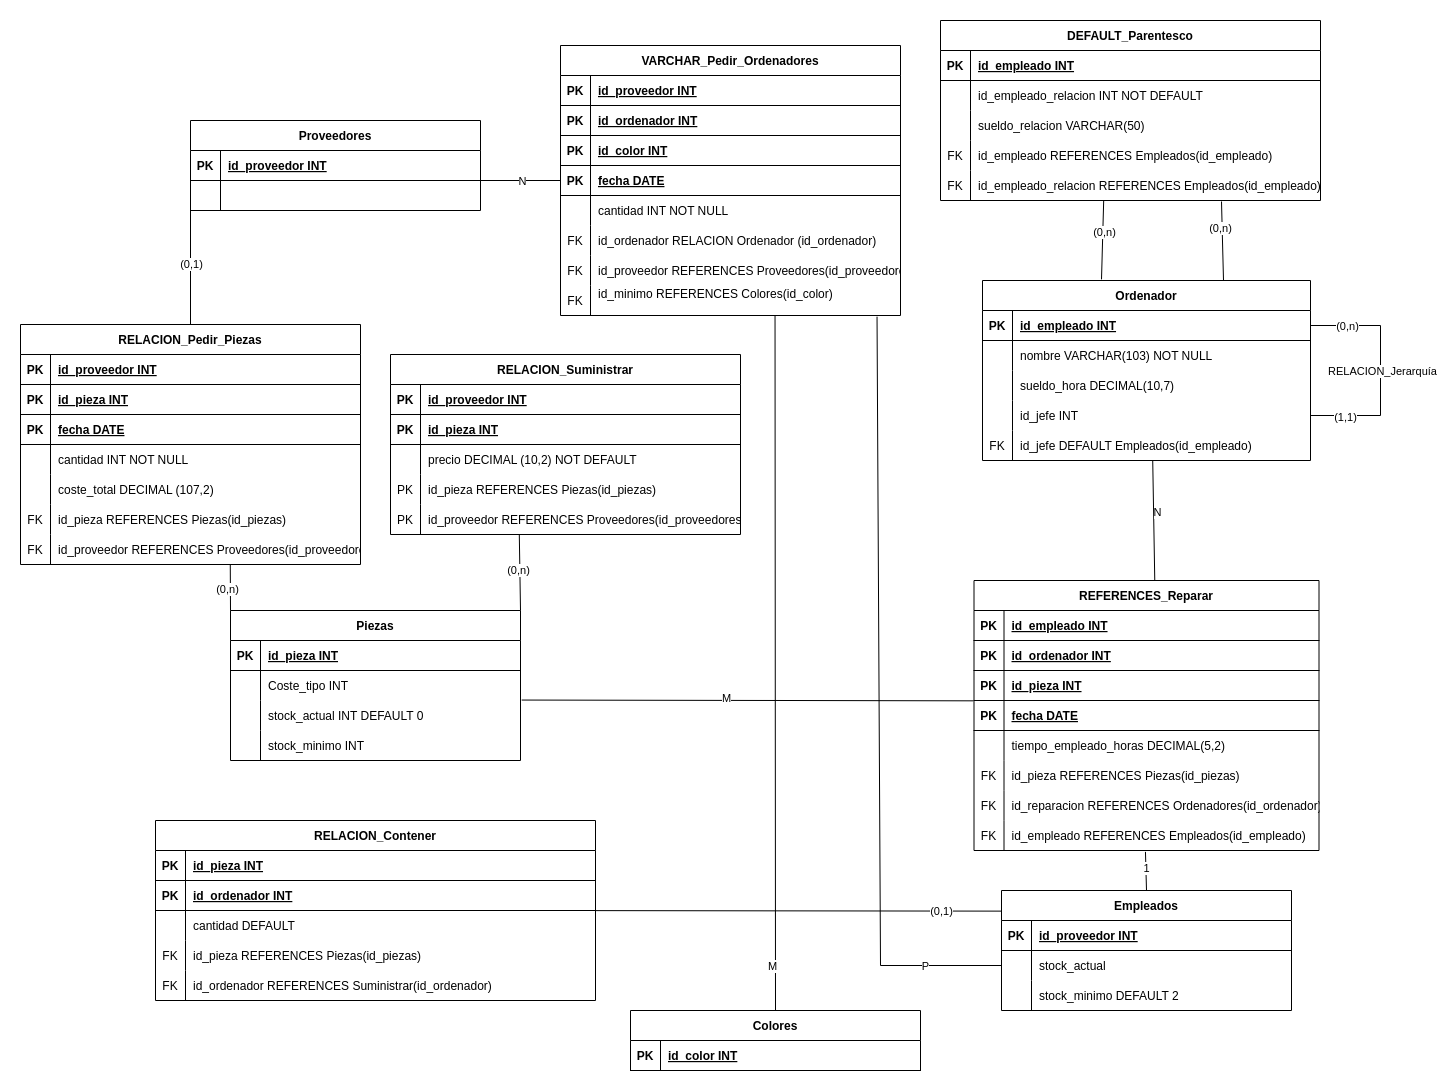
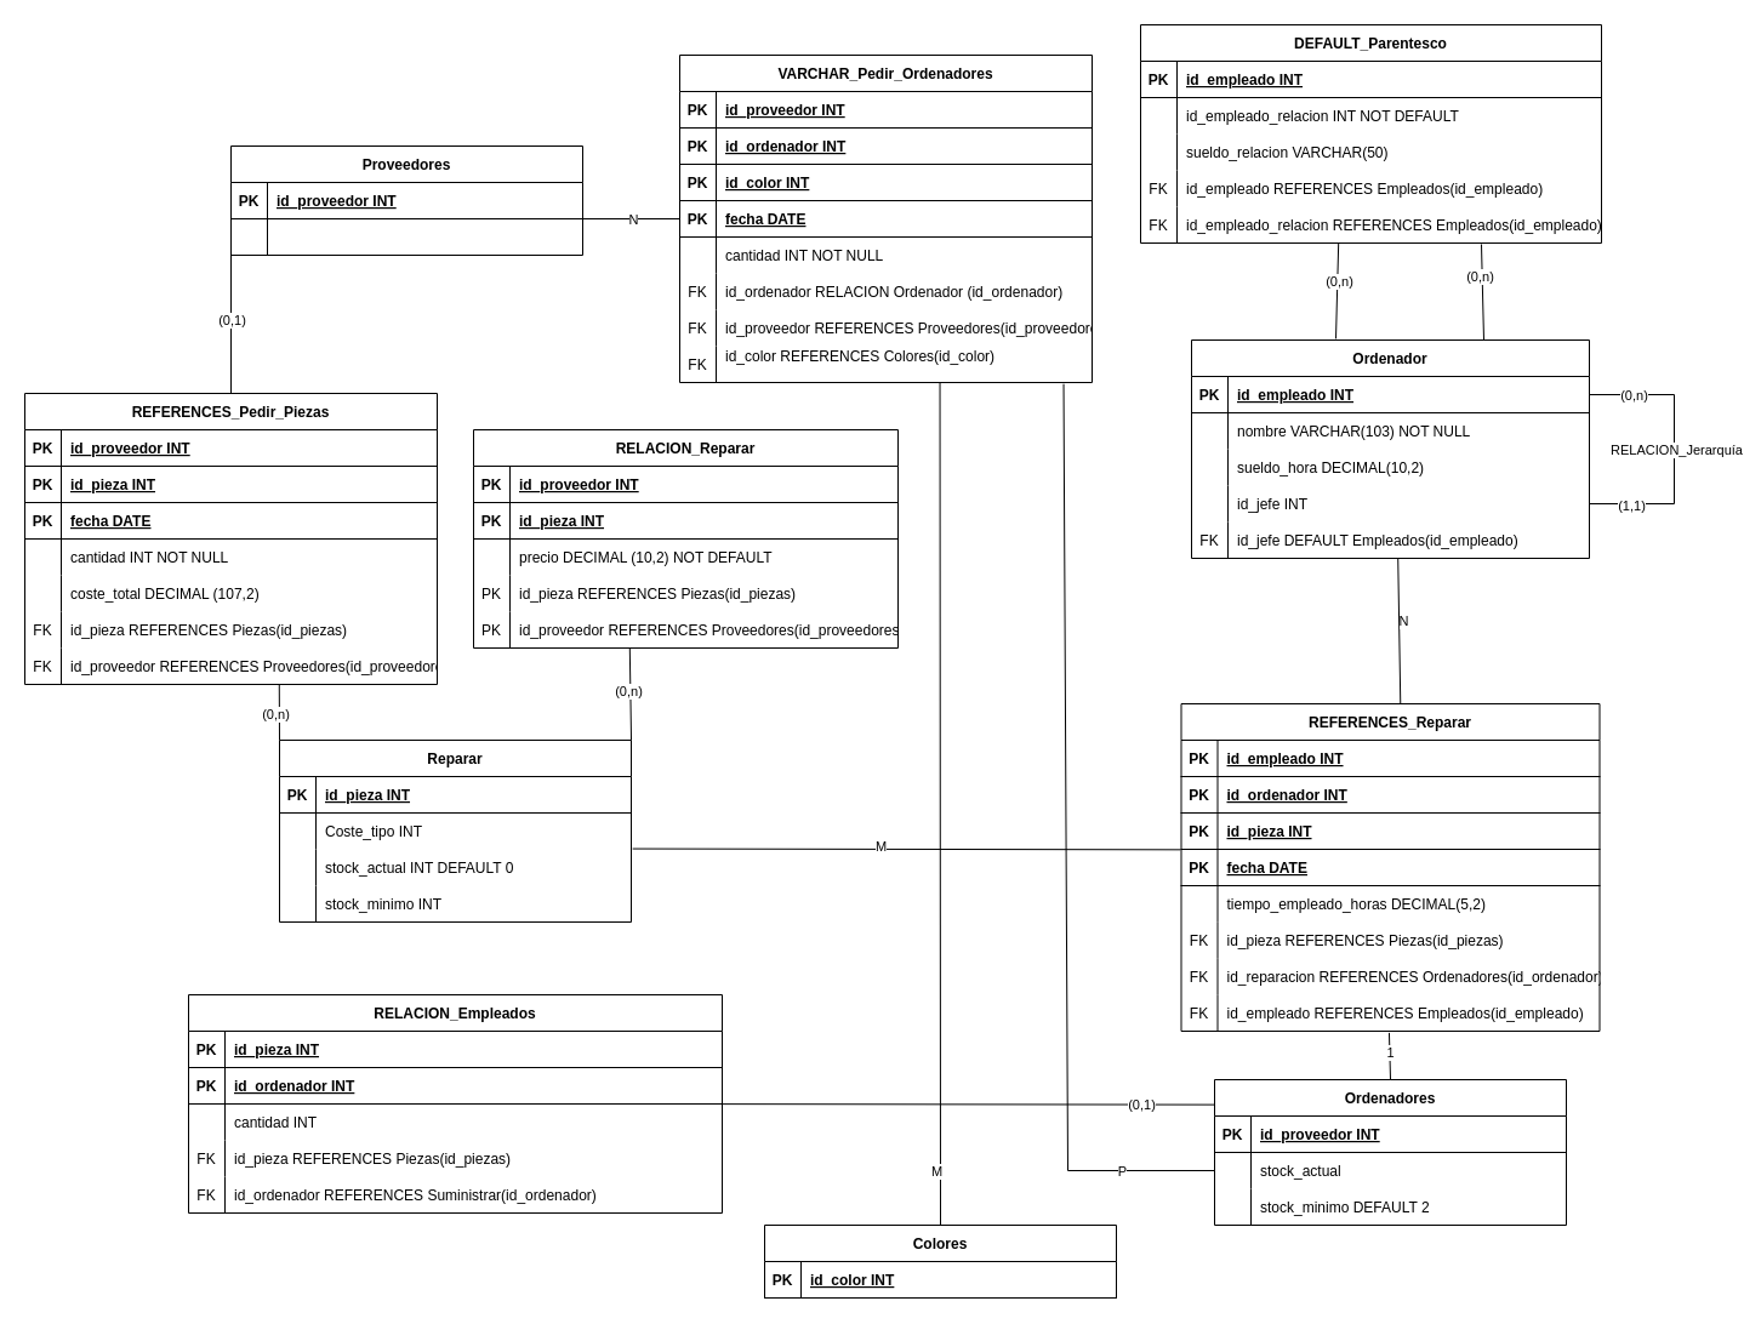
- <mxCell id="189" value="id_minimo REFERENCES Colores(id_color)&#10;" style="shape=partialRectangle;overflow=hidden;connectable=0;fillColor=none;align=left;strokeColor=inherit;top=0;left=0;bottom=0;right=0;spacingLeft=6;" vertex="1" parent="187"><mxGeometry x="30" width="310" height="30" as="geometry"><mxRectangle width="310" height="30" as="alternateBounds" /></mxGeometry></mxCell>
+ <mxCell id="189" value="id_color REFERENCES Colores(id_color)&#10;" style="shape=partialRectangle;overflow=hidden;connectable=0;fillColor=none;align=left;strokeColor=inherit;top=0;left=0;bottom=0;right=0;spacingLeft=6;" vertex="1" parent="187"><mxGeometry x="30" width="310" height="30" as="geometry"><mxRectangle width="310" height="30" as="alternateBounds" /></mxGeometry></mxCell>
- <mxCell id="129" value="RELACION_Pedir_Piezas" style="shape=table;startSize=30;container=1;collapsible=1;childLayout=tableLayout;fixedRows=1;rowLines=0;fontStyle=1;align=center;resizeLast=1;" vertex="1" parent="1"><mxGeometry x="20" y="324" width="340" height="240" as="geometry" /></mxCell>
+ <mxCell id="129" value="REFERENCES_Pedir_Piezas" style="shape=table;startSize=30;container=1;collapsible=1;childLayout=tableLayout;fixedRows=1;rowLines=0;fontStyle=1;align=center;resizeLast=1;" vertex="1" parent="1"><mxGeometry x="20" y="324" width="340" height="240" as="geometry" /></mxCell>
- <mxCell id="113" value="RELACION_Suministrar" style="shape=table;startSize=30;container=1;collapsible=1;childLayout=tableLayout;fixedRows=1;rowLines=0;fontStyle=1;align=center;resizeLast=1;" vertex="1" parent="1"><mxGeometry x="390" y="354" width="350" height="180" as="geometry" /></mxCell>
+ <mxCell id="113" value="RELACION_Reparar" style="shape=table;startSize=30;container=1;collapsible=1;childLayout=tableLayout;fixedRows=1;rowLines=0;fontStyle=1;align=center;resizeLast=1;" vertex="1" parent="1"><mxGeometry x="390" y="354" width="350" height="180" as="geometry" /></mxCell>
- <mxCell id="11" value="sueldo_hora DECIMAL(10,7)" style="shape=partialRectangle;overflow=hidden;connectable=0;fillColor=none;align=left;strokeColor=inherit;top=0;left=0;bottom=0;right=0;spacingLeft=6;" vertex="1" parent="9"><mxGeometry x="30" width="298" height="30" as="geometry"><mxRectangle width="298" height="30" as="alternateBounds" /></mxGeometry></mxCell>
+ <mxCell id="11" value="sueldo_hora DECIMAL(10,2)" style="shape=partialRectangle;overflow=hidden;connectable=0;fillColor=none;align=left;strokeColor=inherit;top=0;left=0;bottom=0;right=0;spacingLeft=6;" vertex="1" parent="9"><mxGeometry x="30" width="298" height="30" as="geometry"><mxRectangle width="298" height="30" as="alternateBounds" /></mxGeometry></mxCell>
- <mxCell id="71" value="Piezas" style="shape=table;startSize=30;container=1;collapsible=1;childLayout=tableLayout;fixedRows=1;rowLines=0;fontStyle=1;align=center;resizeLast=1;" vertex="1" parent="1"><mxGeometry x="230" y="610" width="290" height="150" as="geometry" /></mxCell>
+ <mxCell id="71" value="Reparar" style="shape=table;startSize=30;container=1;collapsible=1;childLayout=tableLayout;fixedRows=1;rowLines=0;fontStyle=1;align=center;resizeLast=1;" vertex="1" parent="1"><mxGeometry x="230" y="610" width="290" height="150" as="geometry" /></mxCell>
- <mxCell id="86" value="RELACION_Contener" style="shape=table;startSize=30;container=1;collapsible=1;childLayout=tableLayout;fixedRows=1;rowLines=0;fontStyle=1;align=center;resizeLast=1;" vertex="1" parent="1"><mxGeometry x="155" y="820" width="440" height="180" as="geometry" /></mxCell>
+ <mxCell id="86" value="RELACION_Empleados" style="shape=table;startSize=30;container=1;collapsible=1;childLayout=tableLayout;fixedRows=1;rowLines=0;fontStyle=1;align=center;resizeLast=1;" vertex="1" parent="1"><mxGeometry x="155" y="820" width="440" height="180" as="geometry" /></mxCell>
- <mxCell id="155" value="Empleados" style="shape=table;startSize=30;container=1;collapsible=1;childLayout=tableLayout;fixedRows=1;rowLines=0;fontStyle=1;align=center;resizeLast=1;" vertex="1" parent="1"><mxGeometry x="1001" y="890" width="290" height="120" as="geometry" /></mxCell>
+ <mxCell id="155" value="Ordenadores" style="shape=table;startSize=30;container=1;collapsible=1;childLayout=tableLayout;fixedRows=1;rowLines=0;fontStyle=1;align=center;resizeLast=1;" vertex="1" parent="1"><mxGeometry x="1001" y="890" width="290" height="120" as="geometry" /></mxCell>
- <mxCell id="95" value="cantidad DEFAULT" style="shape=partialRectangle;overflow=hidden;connectable=0;fillColor=none;align=left;strokeColor=inherit;top=0;left=0;bottom=0;right=0;spacingLeft=6;" vertex="1" parent="93"><mxGeometry x="30" width="410" height="30" as="geometry"><mxRectangle width="410" height="30" as="alternateBounds" /></mxGeometry></mxCell>
+ <mxCell id="95" value="cantidad INT" style="shape=partialRectangle;overflow=hidden;connectable=0;fillColor=none;align=left;strokeColor=inherit;top=0;left=0;bottom=0;right=0;spacingLeft=6;" vertex="1" parent="93"><mxGeometry x="30" width="410" height="30" as="geometry"><mxRectangle width="410" height="30" as="alternateBounds" /></mxGeometry></mxCell>
